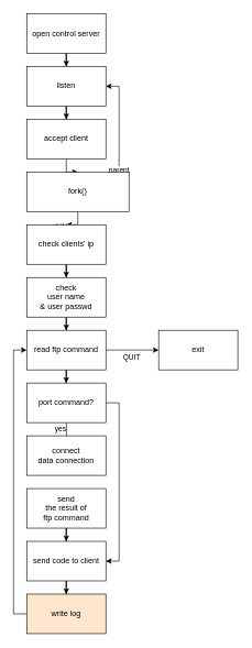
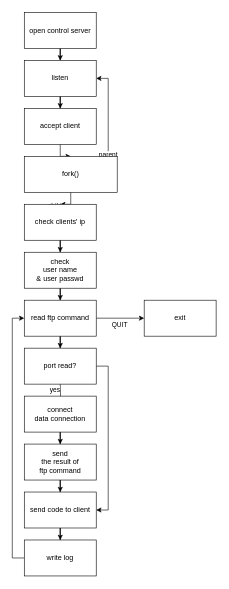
- <mxCell id="24" value="port command?" style="whiteSpace=wrap;html=1;" parent="1" vertex="1"><mxGeometry x="40" y="580" width="120" height="60" as="geometry" /></mxCell>
+ <mxCell id="24" value="port read?" style="whiteSpace=wrap;html=1;" parent="1" vertex="1"><mxGeometry x="40" y="580" width="120" height="60" as="geometry" /></mxCell>
+ <mxCell id="25" value="" style="edgeStyle=orthogonalEdgeStyle;rounded=0;orthogonalLoop=1;jettySize=auto;html=1;" parent="1" source="26" target="28" edge="1"><mxGeometry relative="1" as="geometry" /></mxCell>
- <mxCell id="32" value="write log" style="whiteSpace=wrap;html=1;fillColor=#ffe6cc;" parent="1" vertex="1"><mxGeometry x="40" y="900" width="120" height="60" as="geometry" /></mxCell>
+ <mxCell id="32" value="write log" style="whiteSpace=wrap;html=1;" parent="1" vertex="1"><mxGeometry x="40" y="900" width="120" height="60" as="geometry" /></mxCell>
